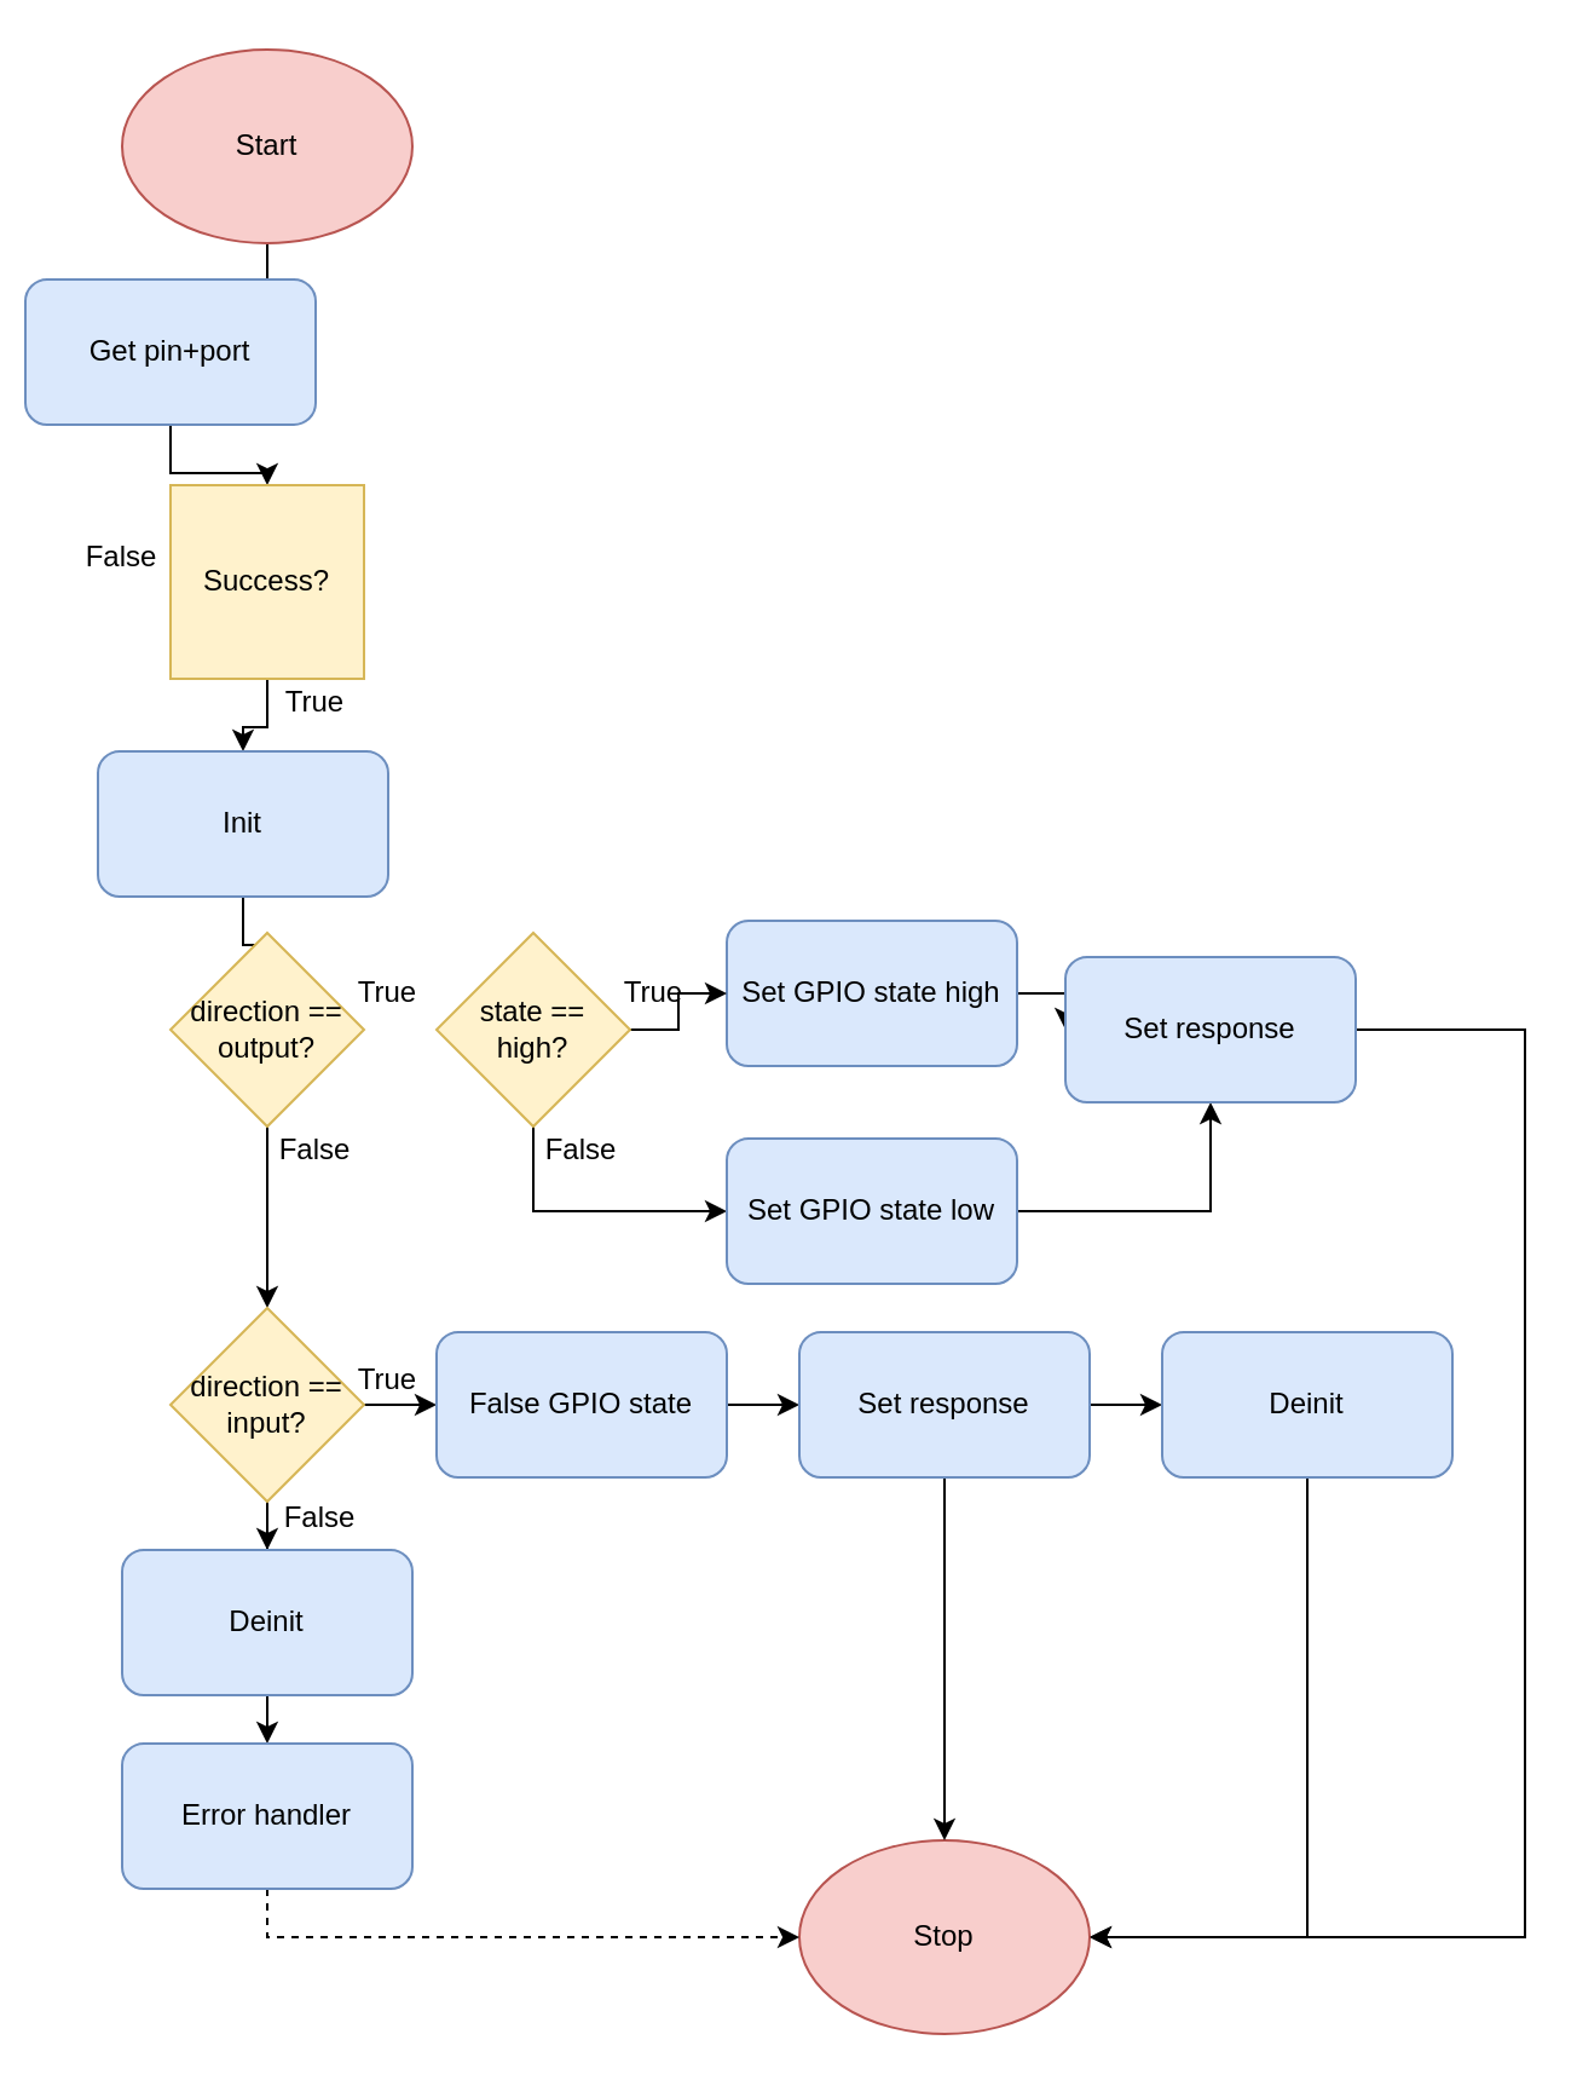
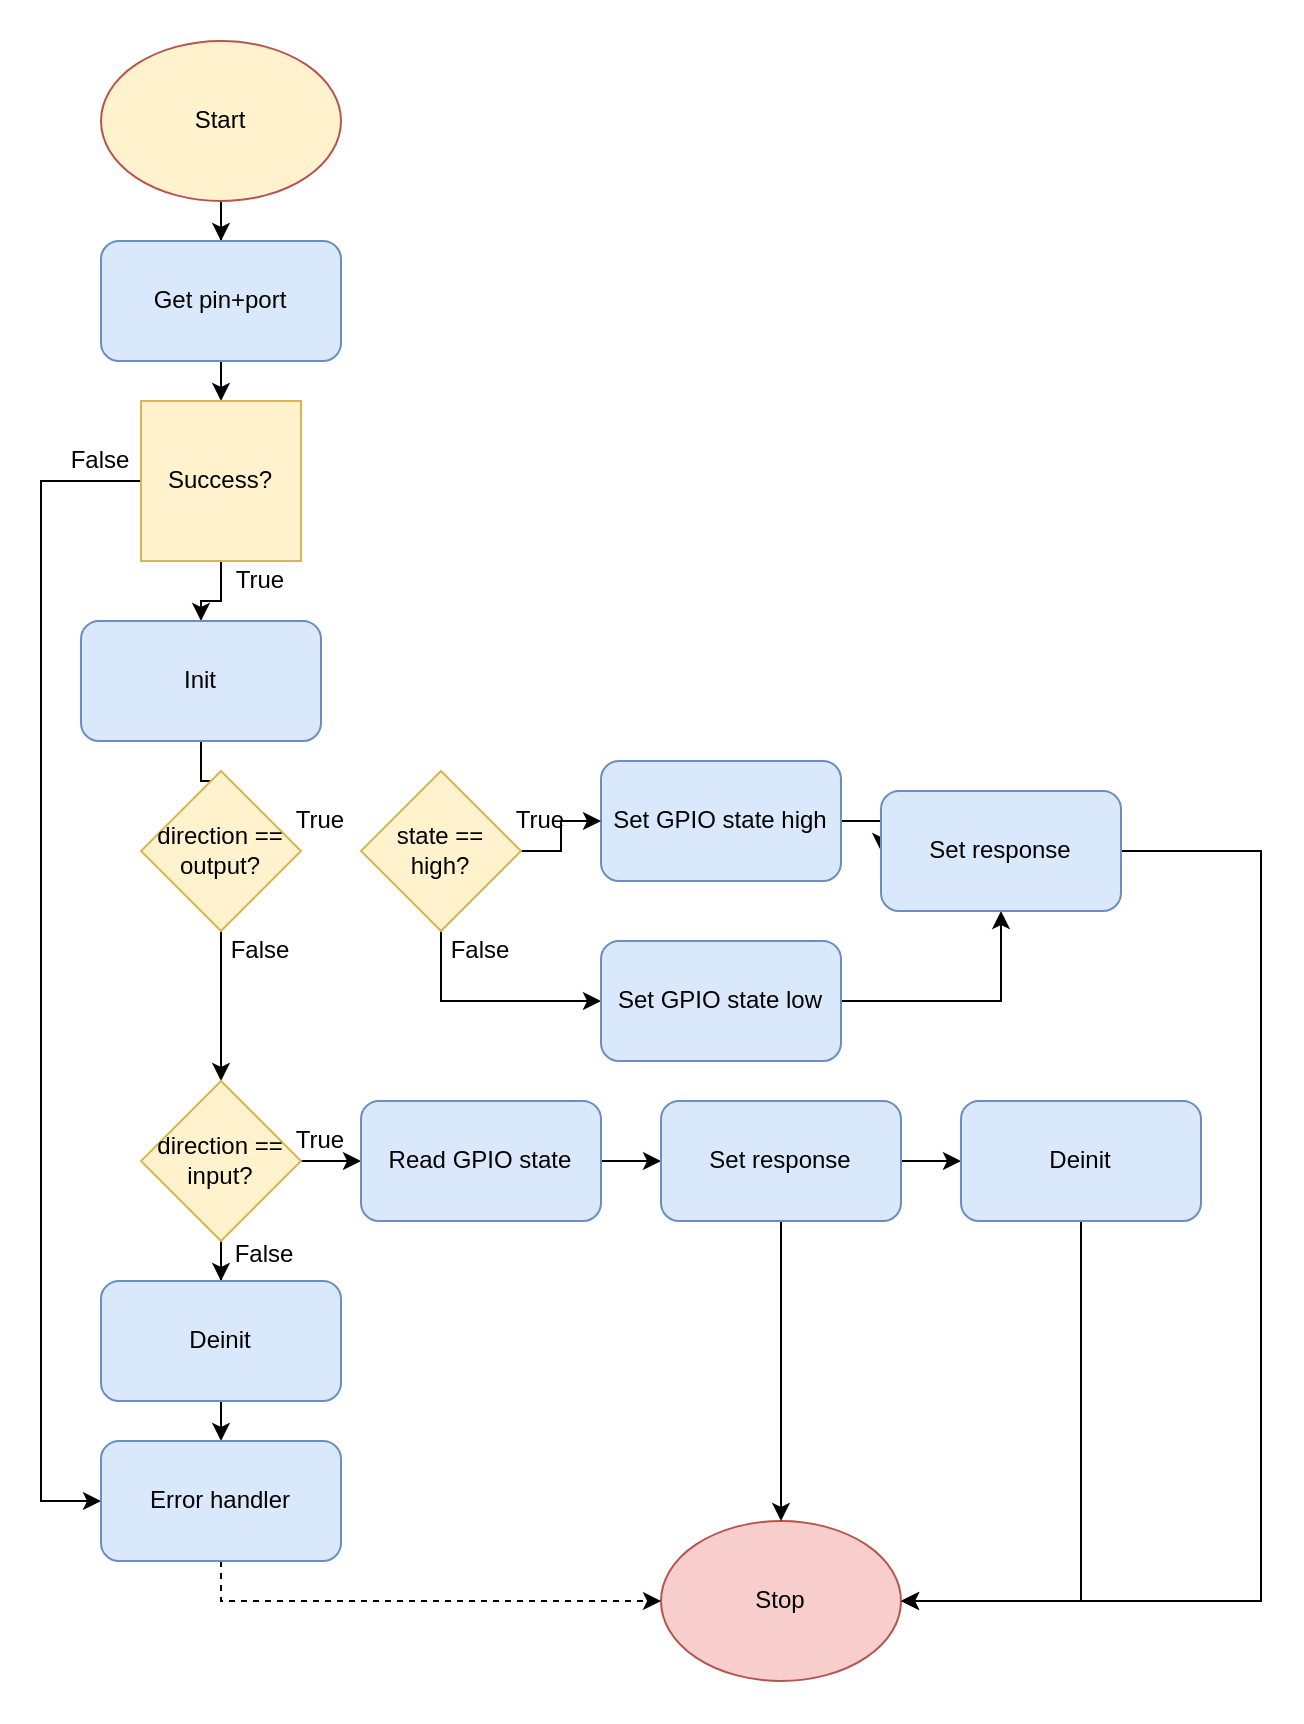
- <mxCell id="3" value="Start" style="ellipse;whiteSpace=wrap;html=1;fillColor=#f8cecc;strokeColor=#b85450;" parent="1" vertex="1"><mxGeometry x="50" y="20" width="120" height="80" as="geometry" /></mxCell>
+ <mxCell id="3" value="Start" style="ellipse;whiteSpace=wrap;html=1;fillColor=#fff2cc;strokeColor=#b85450;" parent="1" vertex="1"><mxGeometry x="50" y="20" width="120" height="80" as="geometry" /></mxCell>
- <mxCell id="5" value="Get pin+port" style="rounded=1;whiteSpace=wrap;html=1;fillColor=#dae8fc;strokeColor=#6c8ebf;" parent="1" vertex="1"><mxGeometry x="10" y="115" width="120" height="60" as="geometry" /></mxCell>
+ <mxCell id="5" value="Get pin+port" style="rounded=1;whiteSpace=wrap;html=1;fillColor=#dae8fc;strokeColor=#6c8ebf;" parent="1" vertex="1"><mxGeometry x="50" y="120" width="120" height="60" as="geometry" /></mxCell>
+ <mxCell id="7" style="edgeStyle=orthogonalEdgeStyle;rounded=0;orthogonalLoop=1;jettySize=auto;html=1;exitX=0;exitY=0.5;exitDx=0;exitDy=0;entryX=0;entryY=0.5;entryDx=0;entryDy=0;" parent="1" source="8" target="31" edge="1"><mxGeometry relative="1" as="geometry"><Array as="points"><mxPoint x="20" y="240" /><mxPoint x="20" y="750" /></Array></mxGeometry></mxCell>
- <mxCell id="24" value="False GPIO state" style="rounded=1;whiteSpace=wrap;html=1;fillColor=#dae8fc;strokeColor=#6c8ebf;" parent="1" vertex="1"><mxGeometry x="180" y="550" width="120" height="60" as="geometry" /></mxCell>
+ <mxCell id="24" value="Read GPIO state" style="rounded=1;whiteSpace=wrap;html=1;fillColor=#dae8fc;strokeColor=#6c8ebf;" parent="1" vertex="1"><mxGeometry x="180" y="550" width="120" height="60" as="geometry" /></mxCell>
